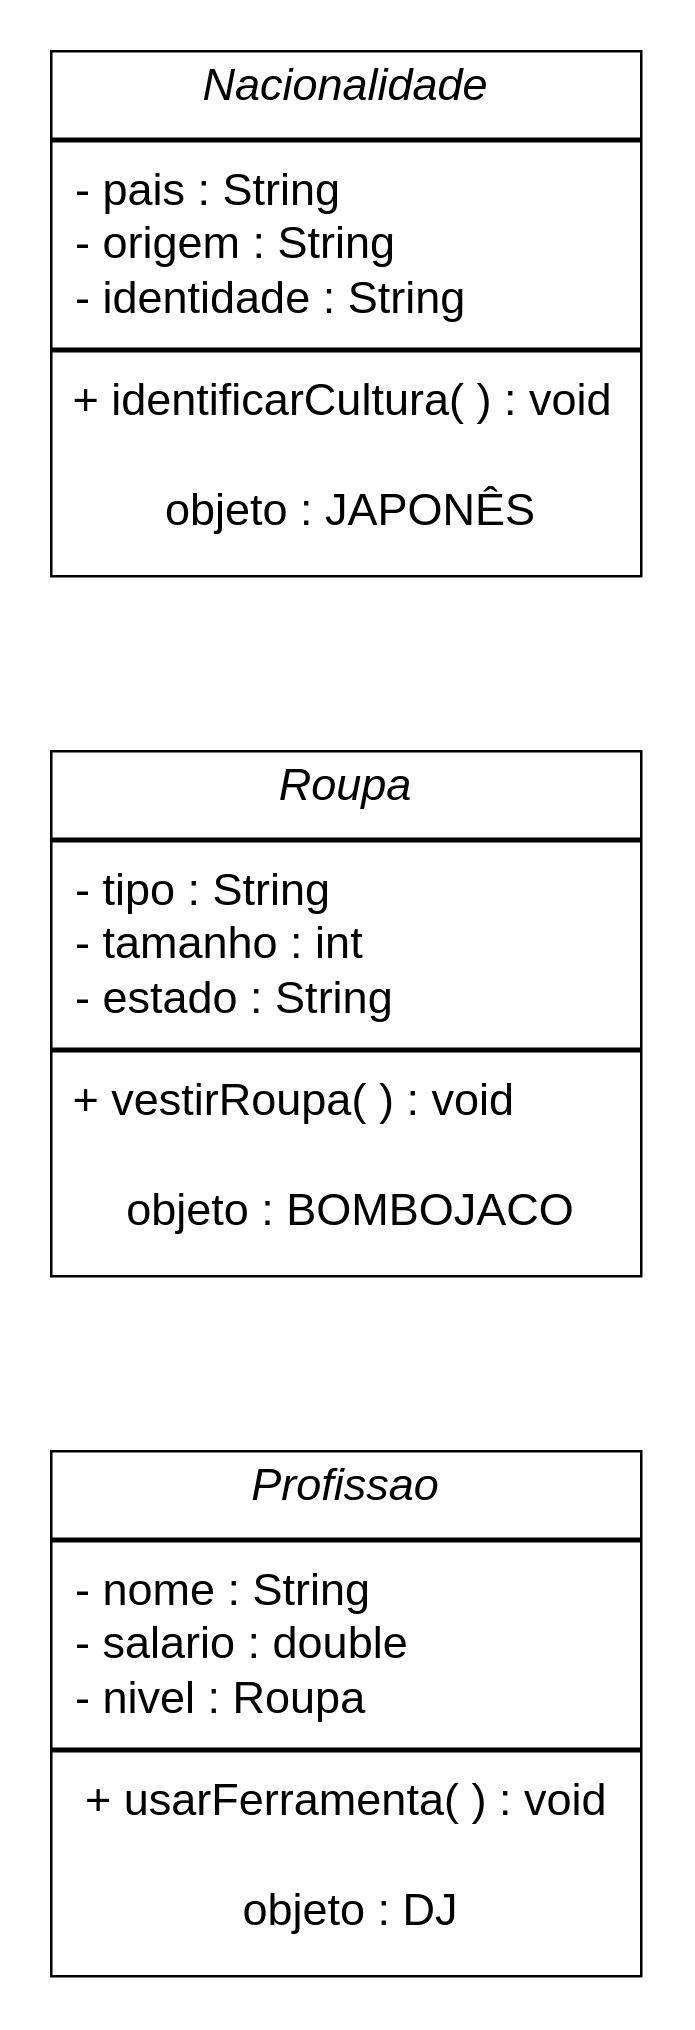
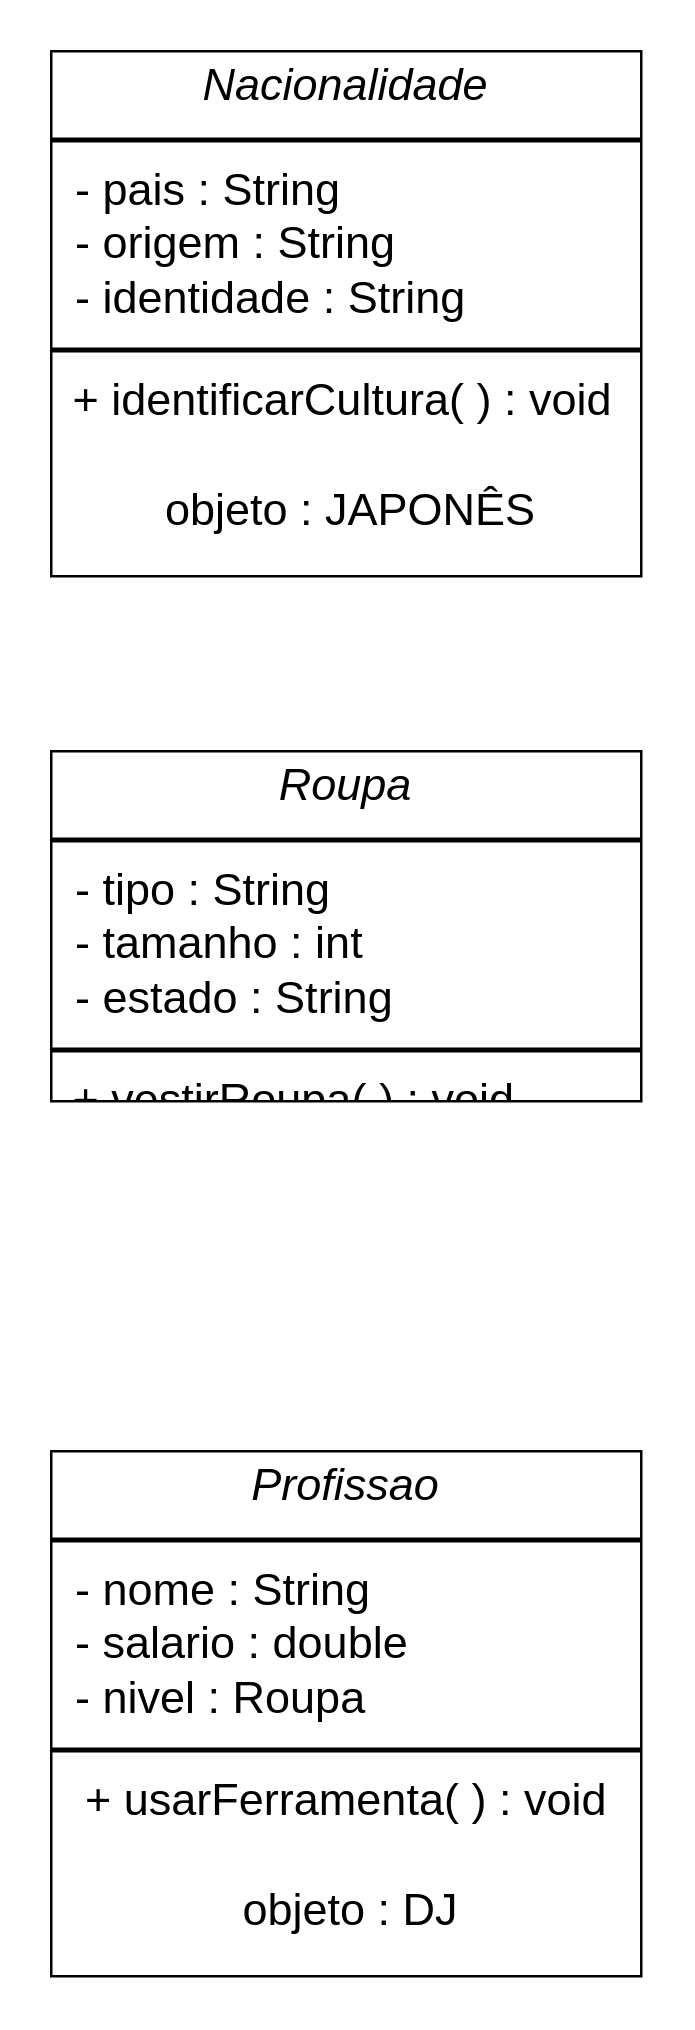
- <mxCell id="3" value="&lt;p style=&quot;text-align: center; margin: 4px 0px 0px;&quot;&gt;&lt;i&gt;Roupa&lt;/i&gt;&lt;/p&gt;&lt;hr style=&quot;text-align: center; border-style: solid;&quot;&gt;&lt;p style=&quot;margin:0px;margin-left:4px;&quot;&gt;&lt;/p&gt;&lt;div&gt;&lt;span style=&quot;background-color: transparent; color: light-dark(rgb(0, 0, 0), rgb(255, 255, 255));&quot;&gt;&amp;nbsp; - tipo : String&lt;/span&gt;&lt;/div&gt;&lt;div&gt;&lt;span style=&quot;background-color: transparent; color: light-dark(rgb(0, 0, 0), rgb(255, 255, 255));&quot;&gt;&amp;nbsp; - tamanho : int&lt;/span&gt;&lt;/div&gt;&lt;div&gt;&lt;span style=&quot;background-color: transparent; color: light-dark(rgb(0, 0, 0), rgb(255, 255, 255));&quot;&gt;&amp;nbsp; - estado : String&lt;/span&gt;&lt;/div&gt;&lt;hr style=&quot;border-style:solid;&quot;&gt;&lt;p style=&quot;margin: 0px 0px 0px 4px;&quot;&gt;&amp;nbsp;+ vestirRoupa( ) : void&lt;/p&gt;&lt;p style=&quot;margin: 0px 0px 0px 4px;&quot;&gt;&lt;br&gt;&lt;/p&gt;&lt;p style=&quot;text-align: center; margin: 0px 0px 0px 4px;&quot;&gt;objeto : BOMBOJACO&lt;/p&gt;" style="verticalAlign=top;align=left;overflow=fill;html=1;whiteSpace=wrap;fontSize=18;" parent="1" vertex="1"><mxGeometry x="20" y="300" width="236" height="210" as="geometry" /></mxCell>
+ <mxCell id="3" value="&lt;p style=&quot;text-align: center; margin: 4px 0px 0px;&quot;&gt;&lt;i&gt;Roupa&lt;/i&gt;&lt;/p&gt;&lt;hr style=&quot;text-align: center; border-style: solid;&quot;&gt;&lt;p style=&quot;margin:0px;margin-left:4px;&quot;&gt;&lt;/p&gt;&lt;div&gt;&lt;span style=&quot;background-color: transparent; color: light-dark(rgb(0, 0, 0), rgb(255, 255, 255));&quot;&gt;&amp;nbsp; - tipo : String&lt;/span&gt;&lt;/div&gt;&lt;div&gt;&lt;span style=&quot;background-color: transparent; color: light-dark(rgb(0, 0, 0), rgb(255, 255, 255));&quot;&gt;&amp;nbsp; - tamanho : int&lt;/span&gt;&lt;/div&gt;&lt;div&gt;&lt;span style=&quot;background-color: transparent; color: light-dark(rgb(0, 0, 0), rgb(255, 255, 255));&quot;&gt;&amp;nbsp; - estado : String&lt;/span&gt;&lt;/div&gt;&lt;hr style=&quot;border-style:solid;&quot;&gt;&lt;p style=&quot;margin: 0px 0px 0px 4px;&quot;&gt;&amp;nbsp;+ vestirRoupa( ) : void&lt;/p&gt;&lt;p style=&quot;margin: 0px 0px 0px 4px;&quot;&gt;&lt;br&gt;&lt;/p&gt;&lt;p style=&quot;text-align: center; margin: 0px 0px 0px 4px;&quot;&gt;objeto : BOMBOJACO&lt;/p&gt;" style="verticalAlign=top;align=left;overflow=fill;html=1;whiteSpace=wrap;fontSize=18;" parent="1" vertex="1"><mxGeometry x="20" y="300" width="236" height="140" as="geometry" /></mxCell>
